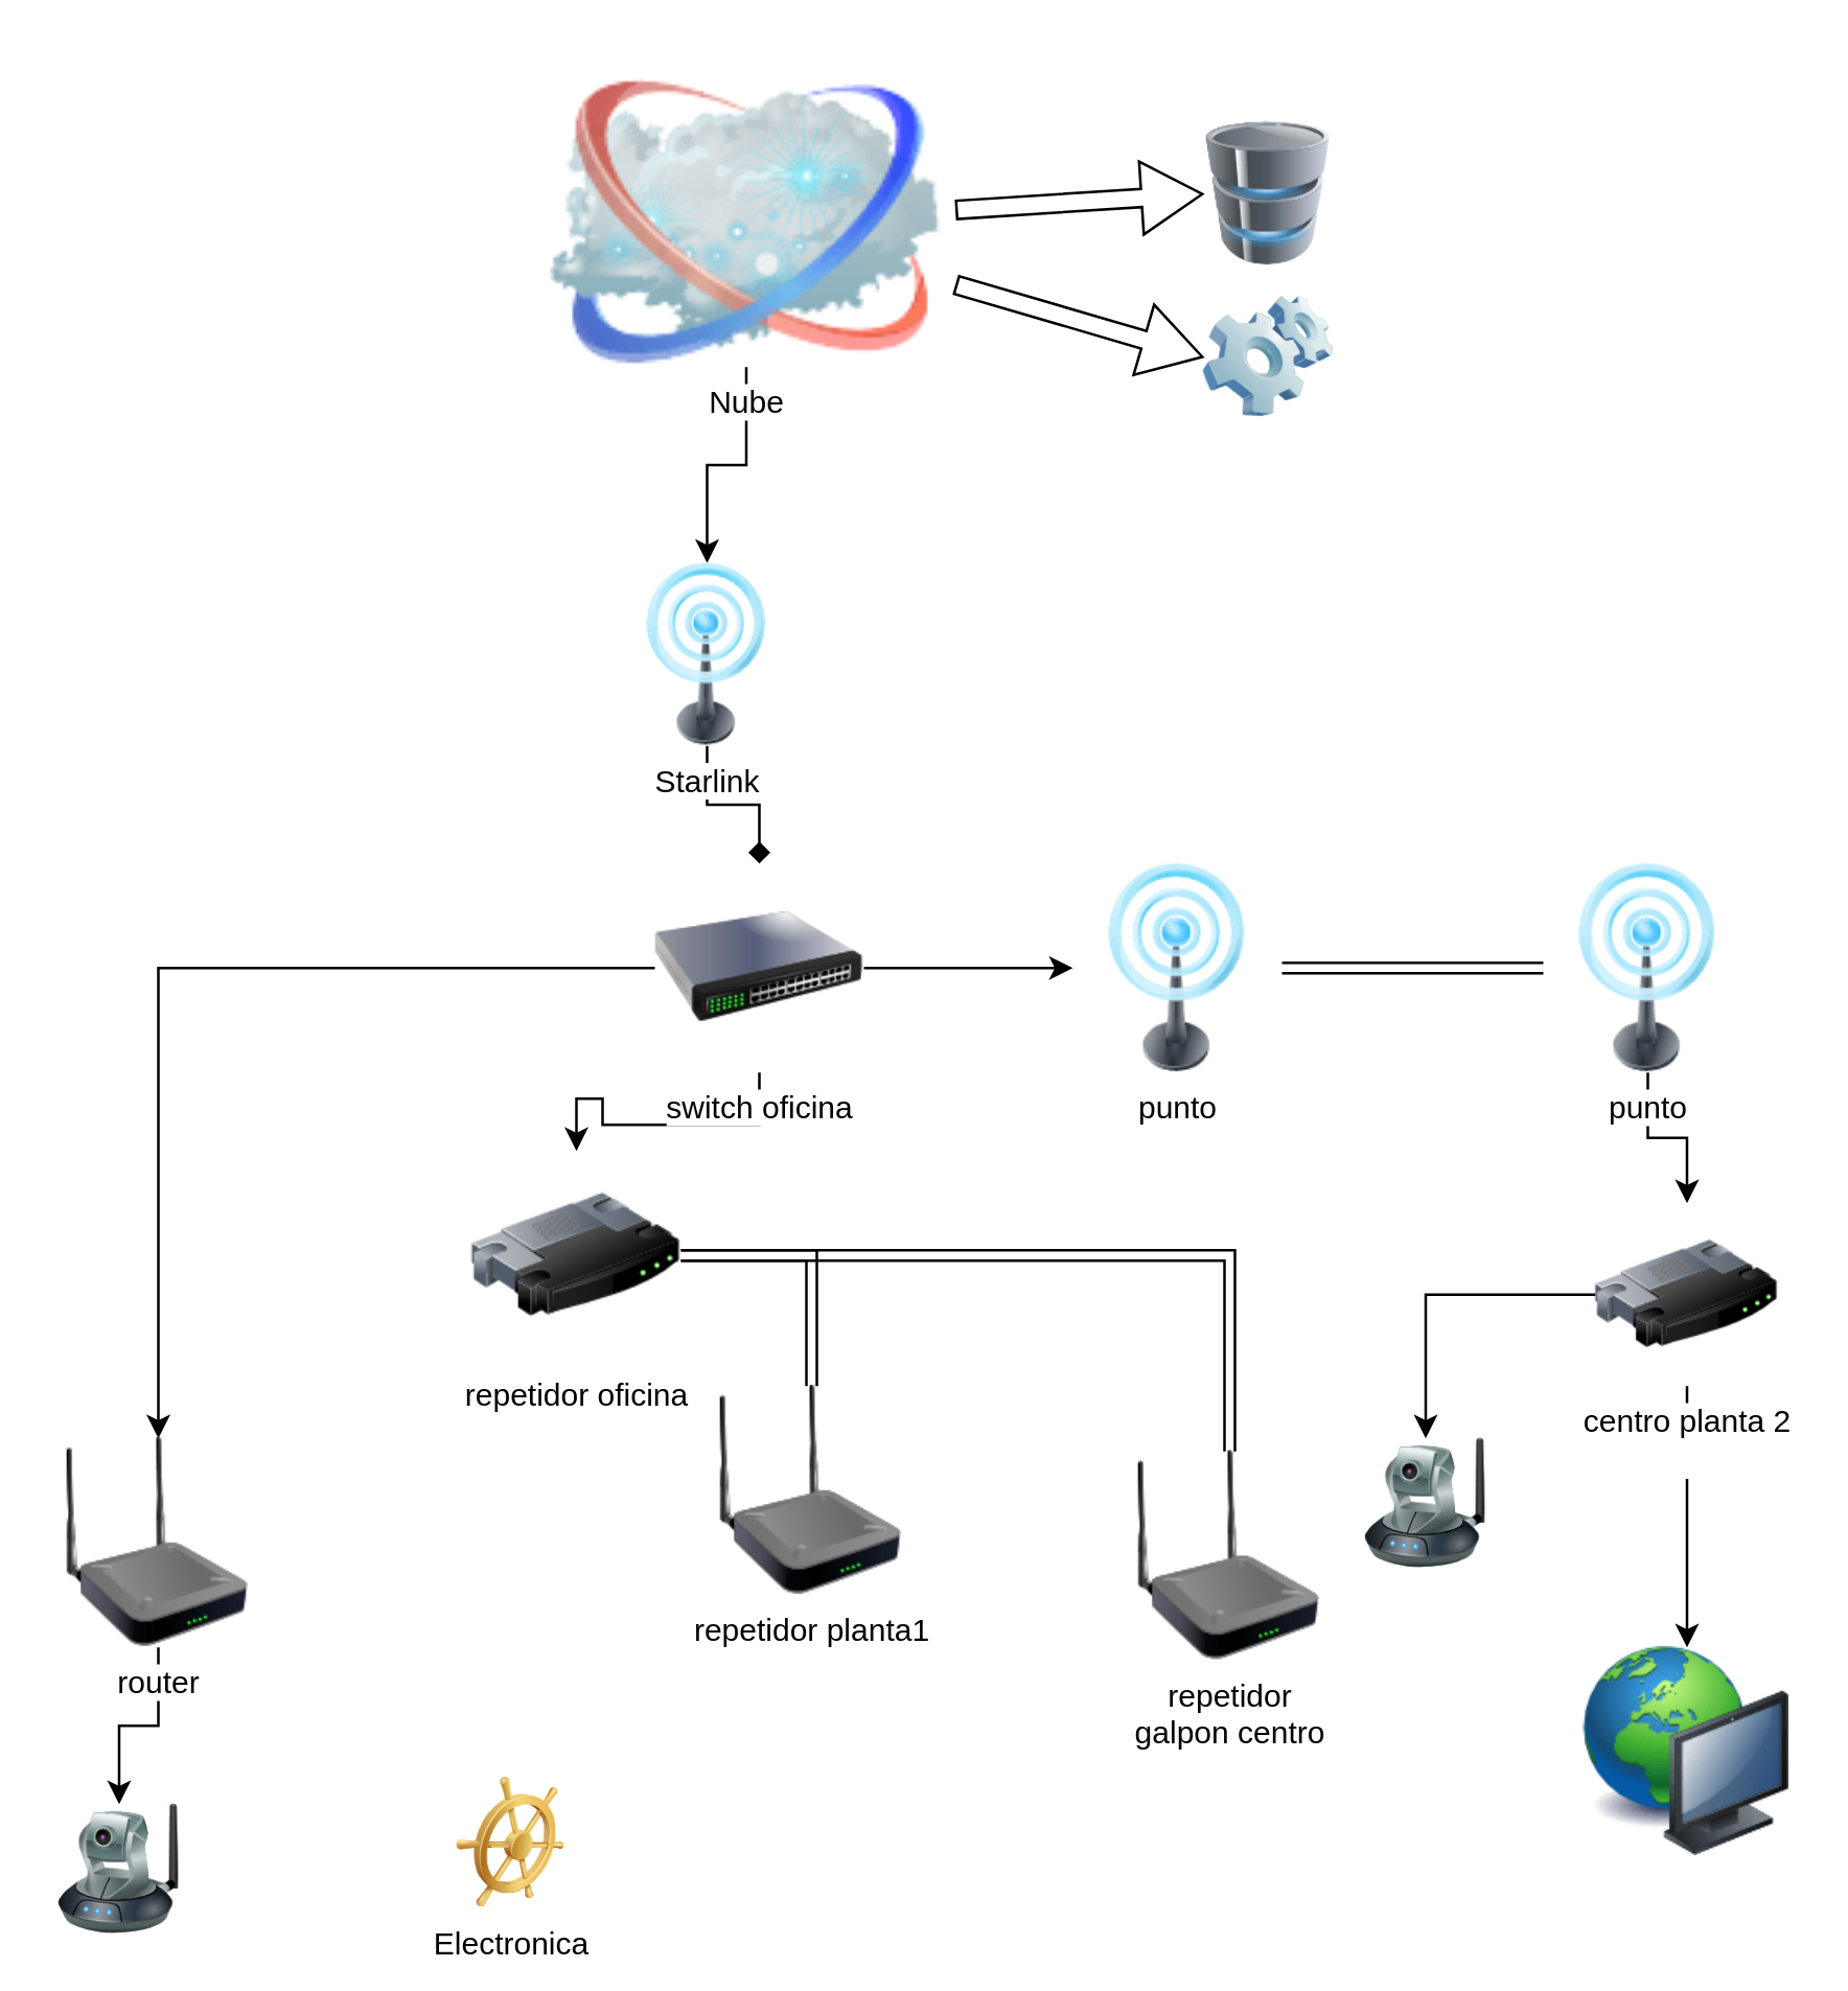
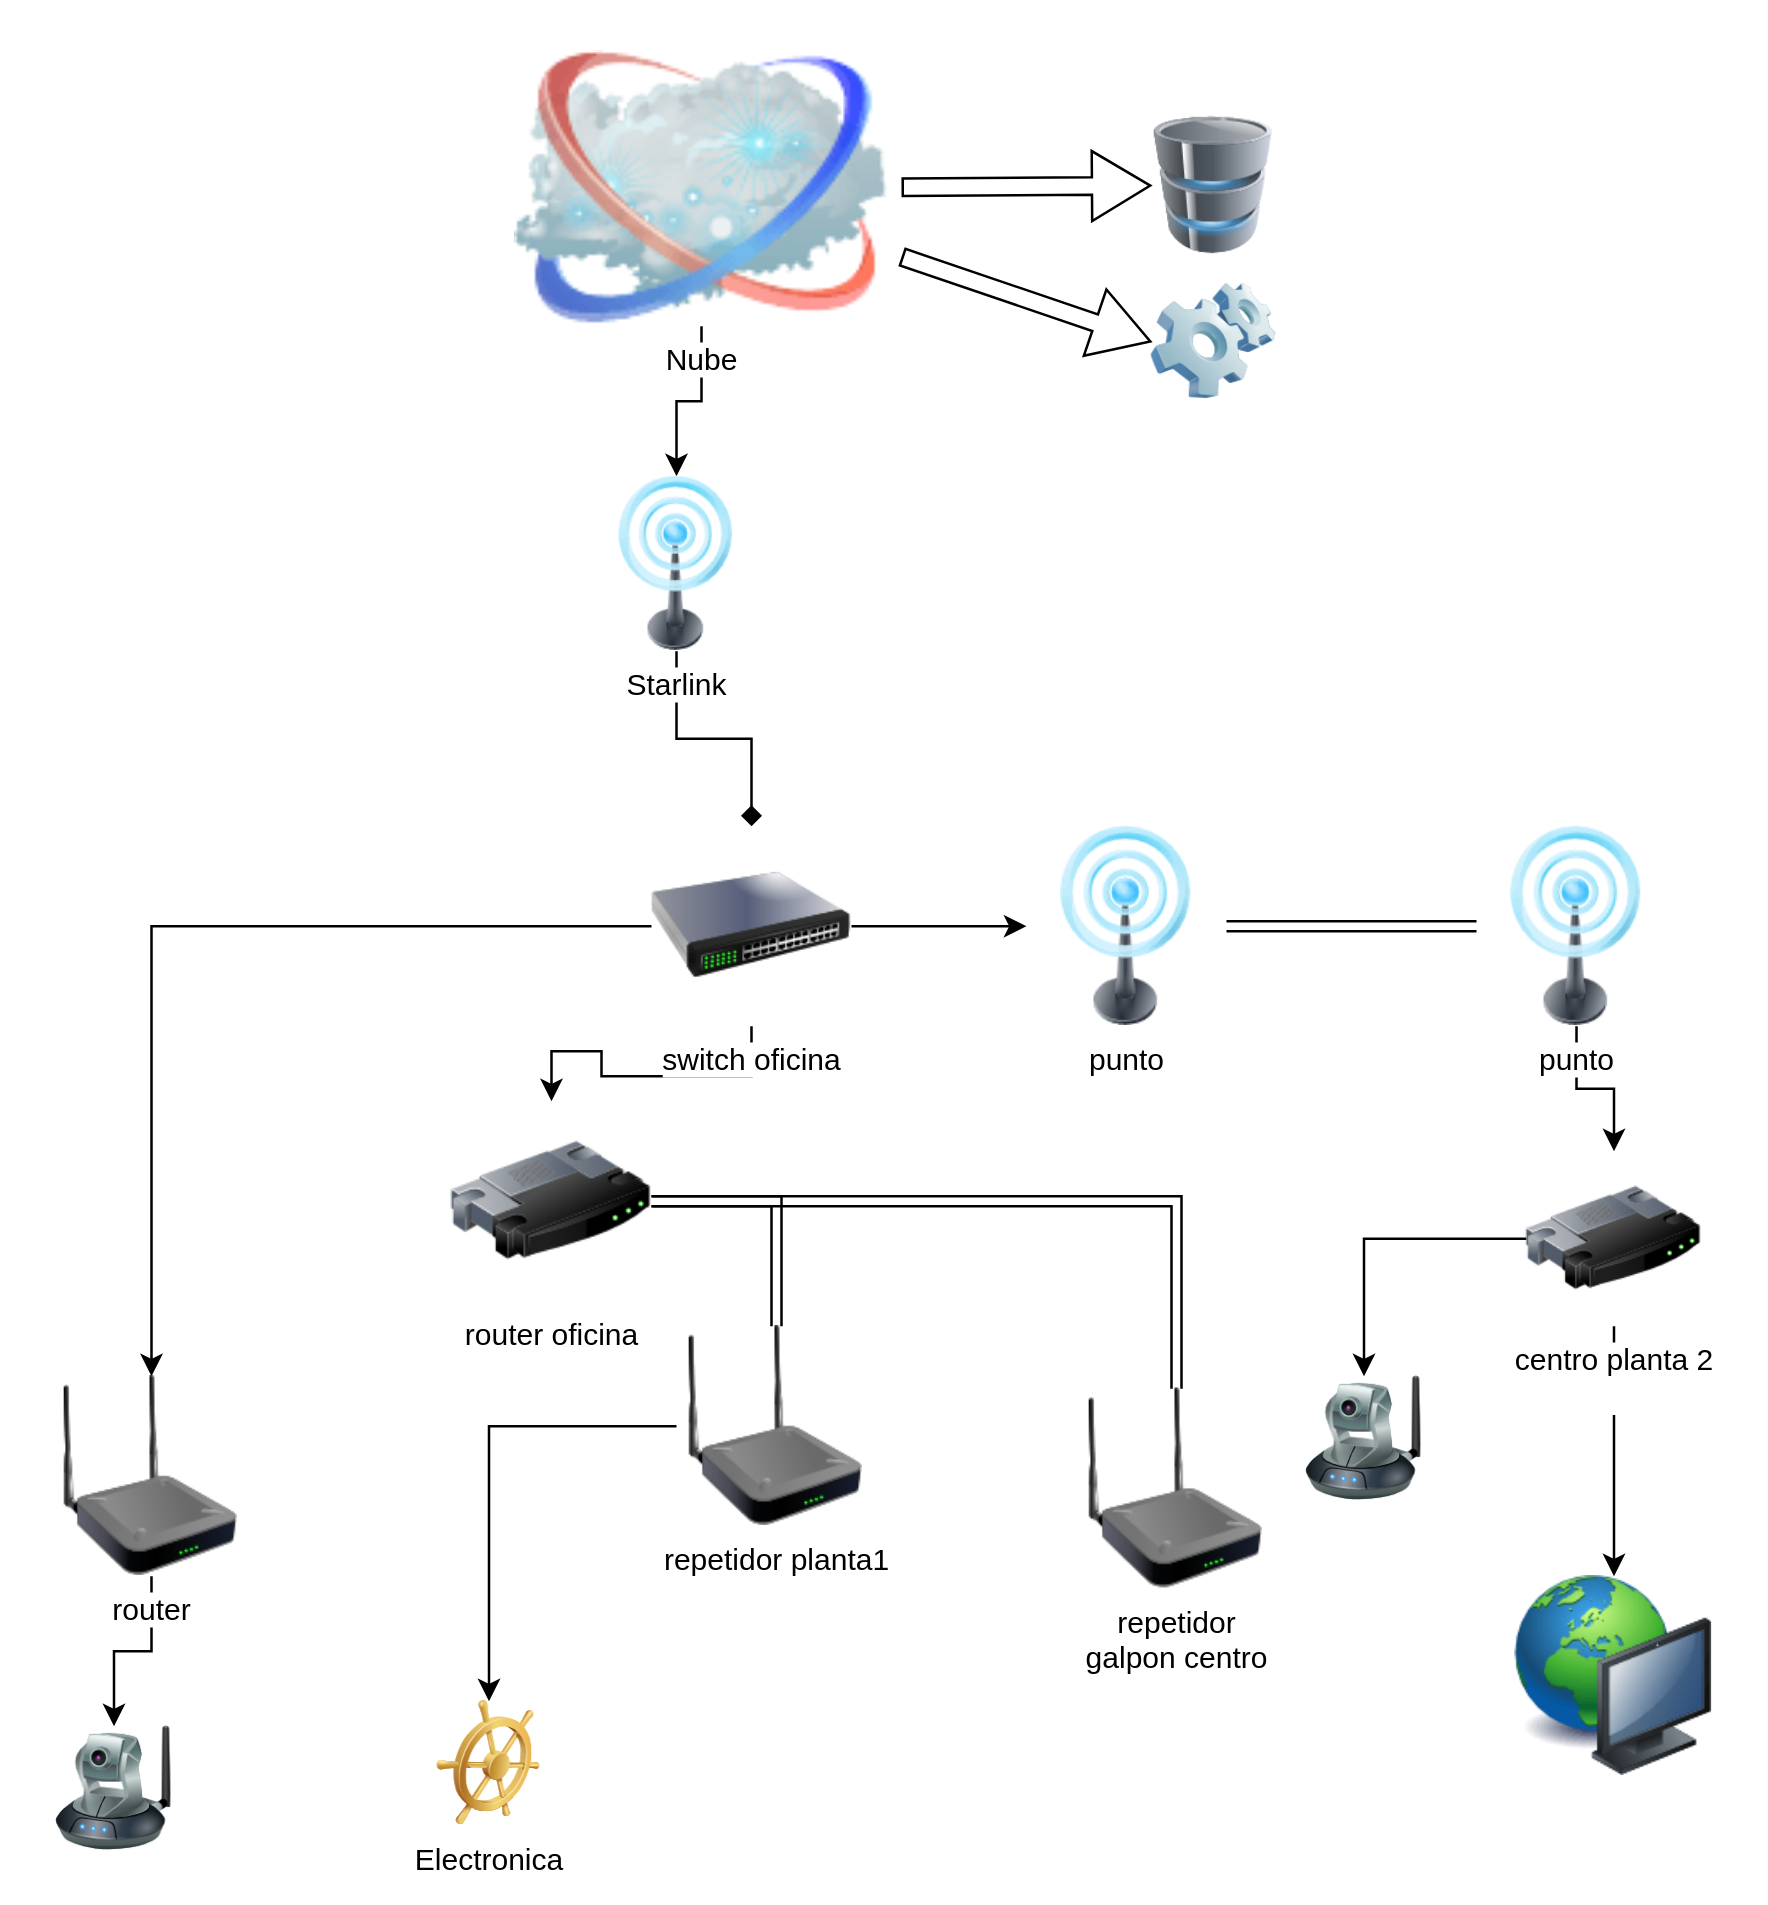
- <mxCell id="3" value="Nube" style="image;html=1;image=img/lib/clip_art/networking/Cloud_128x128.png" vertex="1" parent="1"><mxGeometry x="205" y="30" width="160" height="110" as="geometry" /></mxCell>
+ <mxCell id="3" value="Nube" style="image;html=1;image=img/lib/clip_art/networking/Cloud_128x128.png" vertex="1" parent="1"><mxGeometry x="200" y="20" width="160" height="110" as="geometry" /></mxCell>
- <mxCell id="13" value="Starlink" style="image;html=1;image=img/lib/clip_art/telecommunication/Signal_tower_on_128x128.png" vertex="1" parent="1"><mxGeometry x="230" y="215" width="80" height="70" as="geometry" /></mxCell>
+ <mxCell id="13" value="Starlink" style="image;html=1;image=img/lib/clip_art/telecommunication/Signal_tower_on_128x128.png" vertex="1" parent="1"><mxGeometry x="230" y="190" width="80" height="70" as="geometry" /></mxCell>
- <mxCell id="11" value="switch oficina" style="image;html=1;image=img/lib/clip_art/networking/Switch_128x128.png" vertex="1" parent="1"><mxGeometry x="250" y="330" width="80" height="80" as="geometry" /></mxCell>
+ <mxCell id="11" value="switch oficina" style="image;html=1;image=img/lib/clip_art/networking/Switch_128x128.png" vertex="1" parent="1"><mxGeometry x="260" y="330" width="80" height="80" as="geometry" /></mxCell>
- <mxCell id="17" value="repetidor oficina" style="image;html=1;image=img/lib/clip_art/networking/Router_128x128.png" vertex="1" parent="1"><mxGeometry x="180" y="440" width="80" height="80" as="geometry" /></mxCell>
+ <mxCell id="17" value="router oficina" style="image;html=1;image=img/lib/clip_art/networking/Router_128x128.png" vertex="1" parent="1"><mxGeometry x="180" y="440" width="80" height="80" as="geometry" /></mxCell>
+ <mxCell id="23" style="edgeStyle=orthogonalEdgeStyle;rounded=0;orthogonalLoop=1;jettySize=auto;html=1;" edge="1" parent="1" source="24" target="27"><mxGeometry relative="1" as="geometry" /></mxCell>
